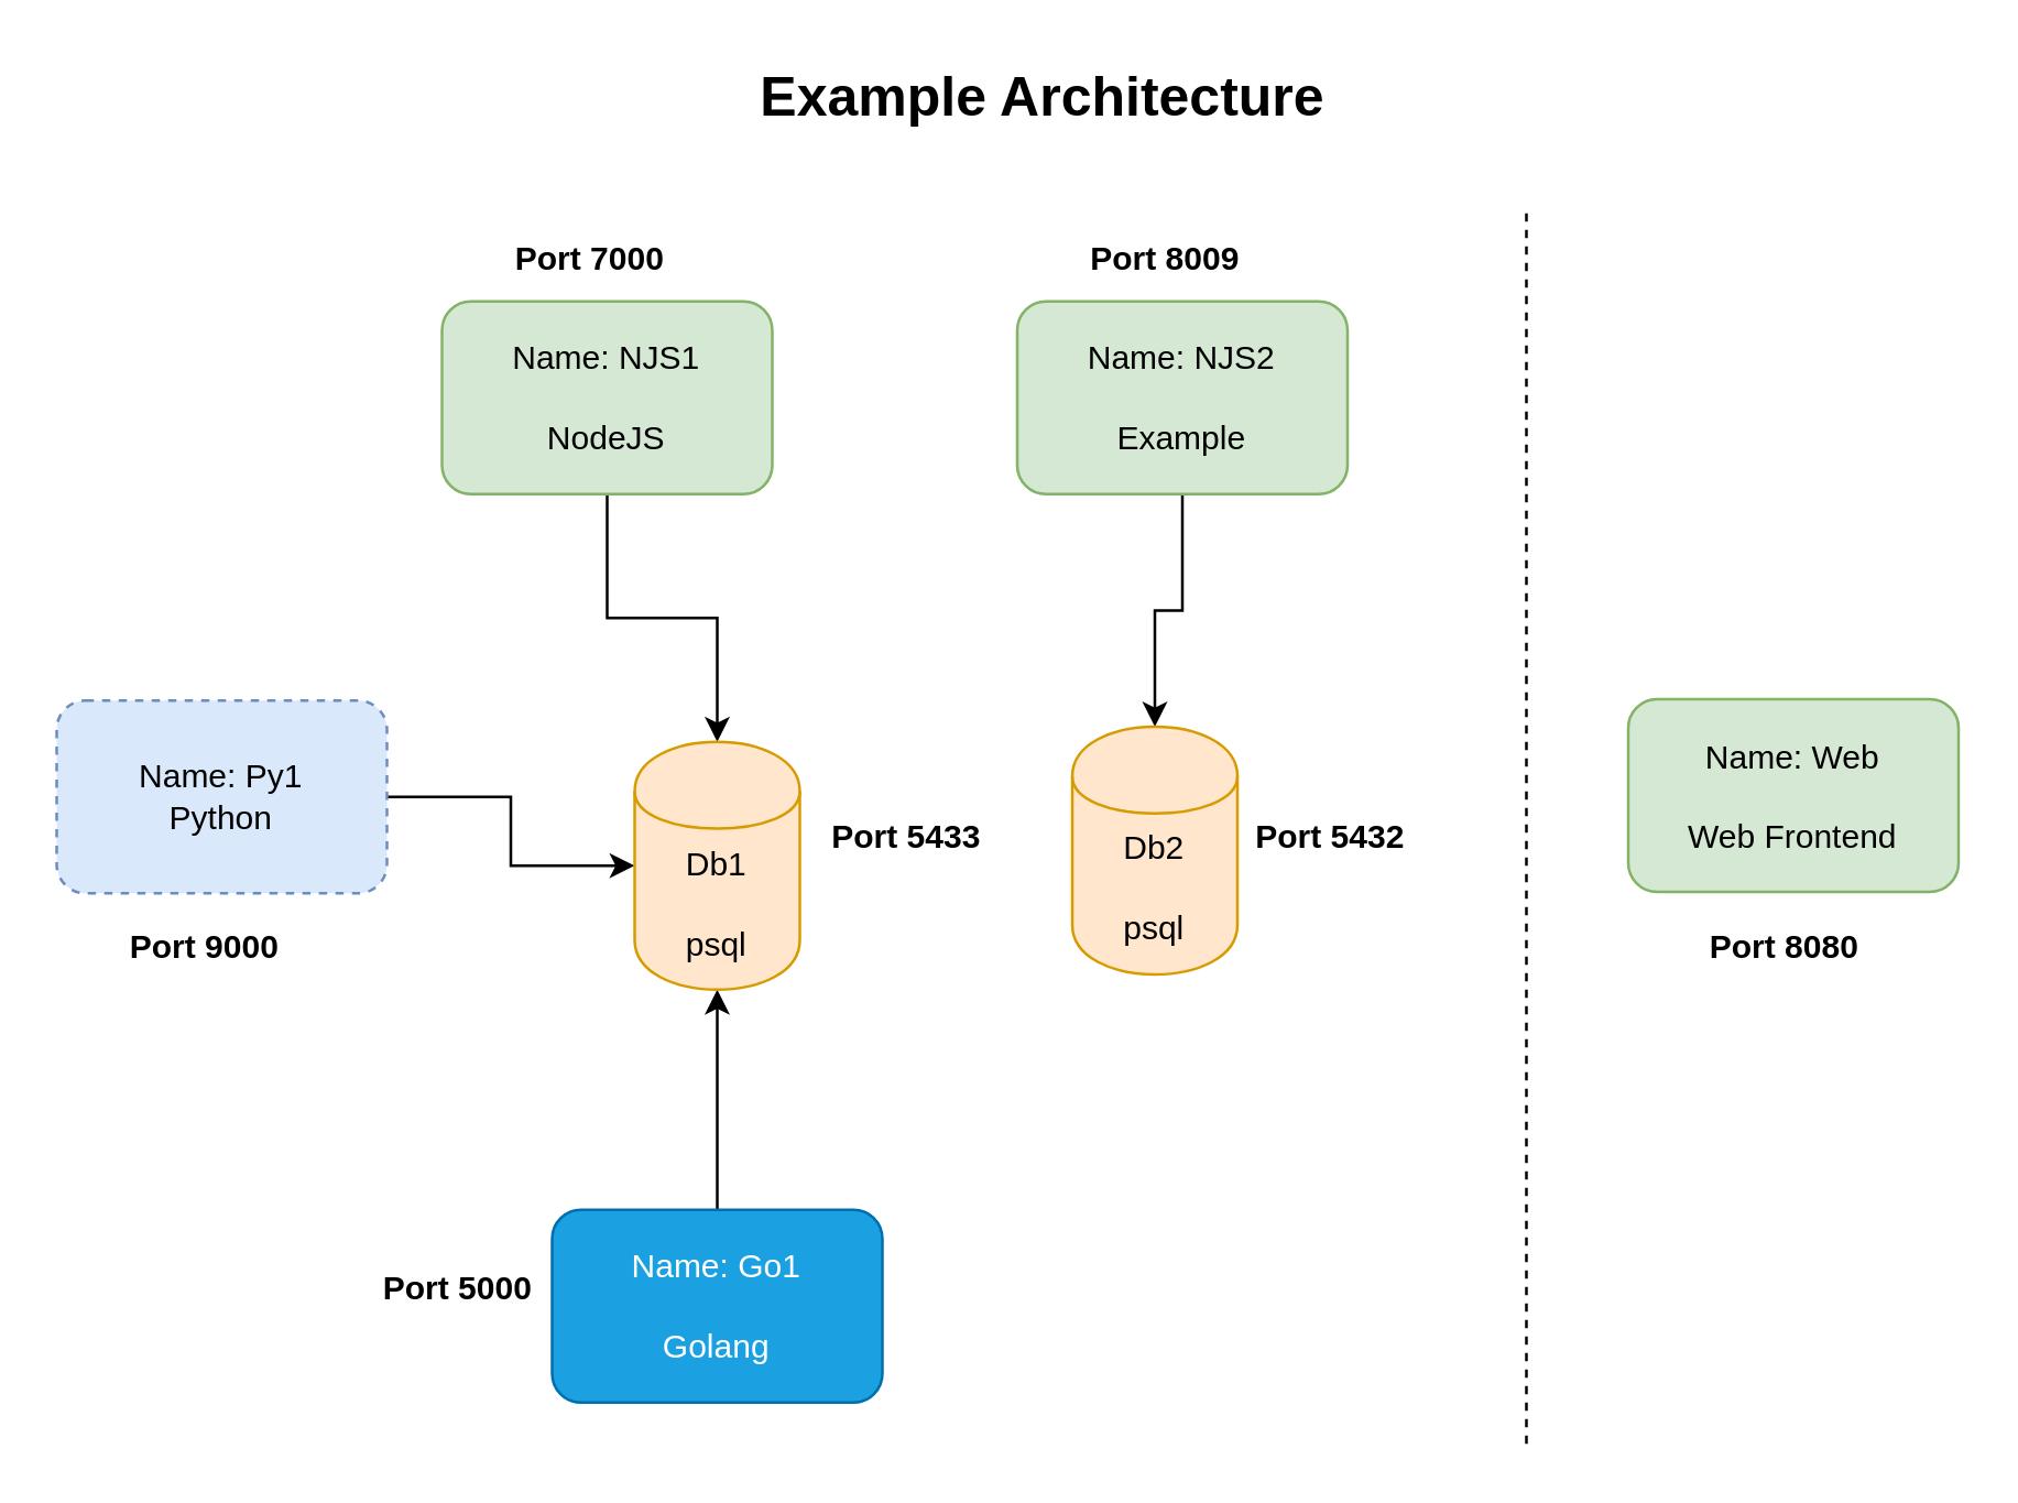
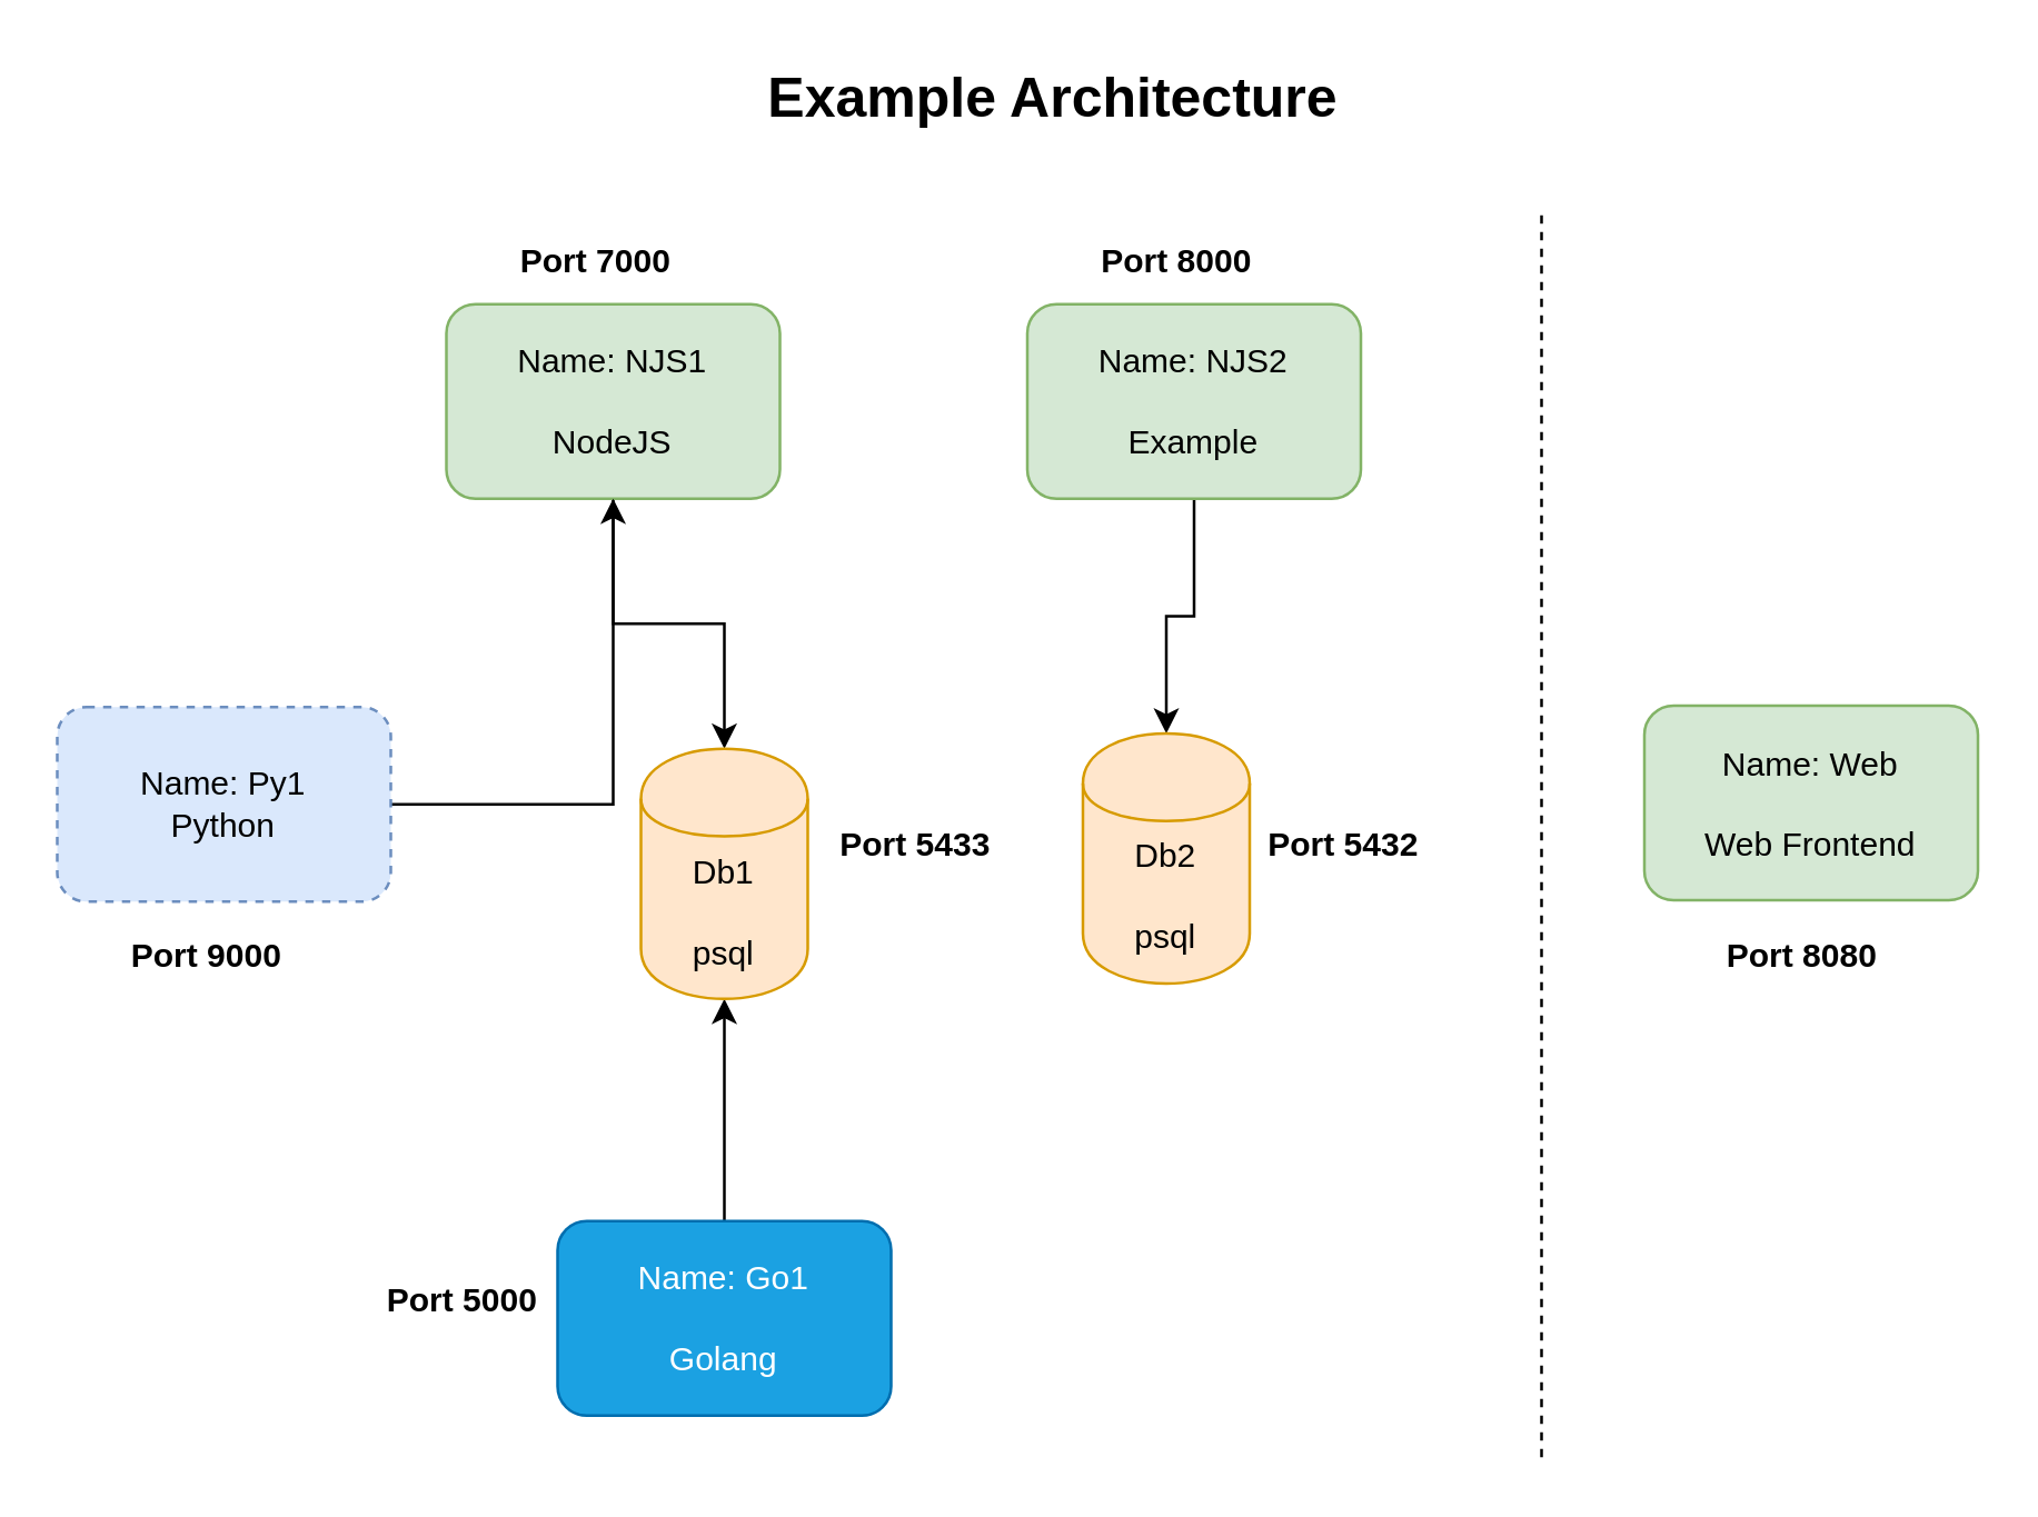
- <mxCell id="14" value="&lt;div&gt;Port 8009&lt;/div&gt;&lt;div&gt;&lt;br&gt;&lt;/div&gt;" style="text;html=1;resizable=0;points=[];autosize=1;align=left;verticalAlign=top;spacingTop=-4;fontStyle=1" parent="1" vertex="1"><mxGeometry x="394" y="84" width="70" height="30" as="geometry" /></mxCell>
+ <mxCell id="14" value="&lt;div&gt;Port 8000&lt;/div&gt;&lt;div&gt;&lt;br&gt;&lt;/div&gt;" style="text;html=1;resizable=0;points=[];autosize=1;align=left;verticalAlign=top;spacingTop=-4;fontStyle=1" parent="1" vertex="1"><mxGeometry x="394" y="84" width="70" height="30" as="geometry" /></mxCell>
- <mxCell id="6" style="edgeStyle=orthogonalEdgeStyle;rounded=0;orthogonalLoop=1;jettySize=auto;html=1;" parent="1" source="7" target="10" edge="1"><mxGeometry relative="1" as="geometry" /></mxCell>
+ <mxCell id="6" style="edgeStyle=orthogonalEdgeStyle;rounded=0;orthogonalLoop=1;jettySize=auto;html=1;" parent="1" source="7" target="3" edge="1"><mxGeometry relative="1" as="geometry" /></mxCell>
